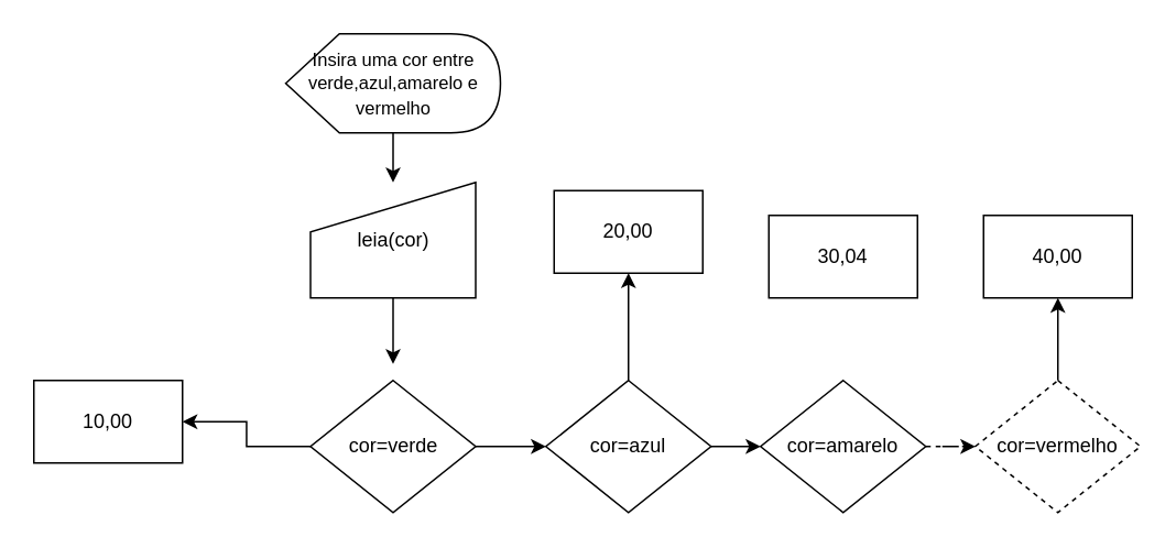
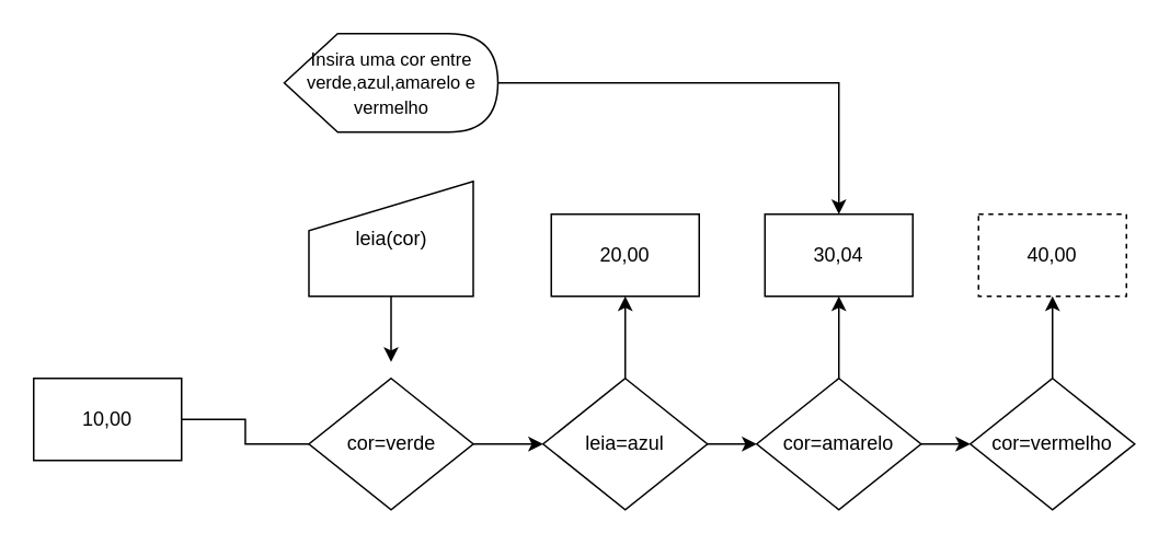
- <mxCell id="2" value="" style="edgeStyle=orthogonalEdgeStyle;rounded=0;orthogonalLoop=1;jettySize=auto;html=1;" edge="1" parent="1" source="3" target="5"><mxGeometry relative="1" as="geometry" /></mxCell>
+ <mxCell id="2" value="" style="edgeStyle=orthogonalEdgeStyle;rounded=0;orthogonalLoop=1;jettySize=auto;html=1;" edge="1" parent="1" source="3" target="17"><mxGeometry relative="1" as="geometry" /></mxCell>
- <mxCell id="13" value="20,00" style="rounded=0;whiteSpace=wrap;html=1;" vertex="1" parent="1"><mxGeometry x="335" y="115" width="90" height="50" as="geometry" /></mxCell>
+ <mxCell id="13" value="20,00" style="rounded=0;whiteSpace=wrap;html=1;" vertex="1" parent="1"><mxGeometry x="335" y="130" width="90" height="50" as="geometry" /></mxCell>
- <mxCell id="20" value="40,00" style="rounded=0;whiteSpace=wrap;html=1;" vertex="1" parent="1"><mxGeometry x="595" y="130" width="90" height="50" as="geometry" /></mxCell>
+ <mxCell id="20" value="40,00" style="rounded=0;whiteSpace=wrap;html=1;dashed=1;" vertex="1" parent="1"><mxGeometry x="595" y="130" width="90" height="50" as="geometry" /></mxCell>
+ <mxCell id="14" value="" style="edgeStyle=orthogonalEdgeStyle;rounded=0;orthogonalLoop=1;jettySize=auto;html=1;" edge="1" parent="1" source="16" target="17"><mxGeometry relative="1" as="geometry" /></mxCell>
- <mxCell id="6" value="" style="edgeStyle=orthogonalEdgeStyle;rounded=0;orthogonalLoop=1;jettySize=auto;html=1;" edge="1" parent="1" source="8" target="9"><mxGeometry relative="1" as="geometry" /></mxCell>
+ <mxCell id="6" value="" style="edgeStyle=orthogonalEdgeStyle;rounded=0;orthogonalLoop=1;jettySize=auto;html=1;endArrow=none;" edge="1" parent="1" source="8" target="9"><mxGeometry relative="1" as="geometry" /></mxCell>
- <mxCell id="12" value="cor=azul" style="rhombus;whiteSpace=wrap;html=1;" vertex="1" parent="1"><mxGeometry x="330" y="230" width="100" height="80" as="geometry" /></mxCell>
+ <mxCell id="12" value="leia=azul" style="rhombus;whiteSpace=wrap;html=1;" vertex="1" parent="1"><mxGeometry x="330" y="230" width="100" height="80" as="geometry" /></mxCell>
- <mxCell id="15" value="" style="edgeStyle=orthogonalEdgeStyle;rounded=0;orthogonalLoop=1;jettySize=auto;html=1;dashed=1;" edge="1" parent="1" source="16" target="19"><mxGeometry relative="1" as="geometry" /></mxCell>
+ <mxCell id="15" value="" style="edgeStyle=orthogonalEdgeStyle;rounded=0;orthogonalLoop=1;jettySize=auto;html=1;" edge="1" parent="1" source="16" target="19"><mxGeometry relative="1" as="geometry" /></mxCell>
- <mxCell id="19" value="cor=vermelho" style="rhombus;whiteSpace=wrap;html=1;dashed=1;" vertex="1" parent="1"><mxGeometry x="590" y="230" width="100" height="80" as="geometry" /></mxCell>
+ <mxCell id="19" value="cor=vermelho" style="rhombus;whiteSpace=wrap;html=1;" vertex="1" parent="1"><mxGeometry x="590" y="230" width="100" height="80" as="geometry" /></mxCell>
